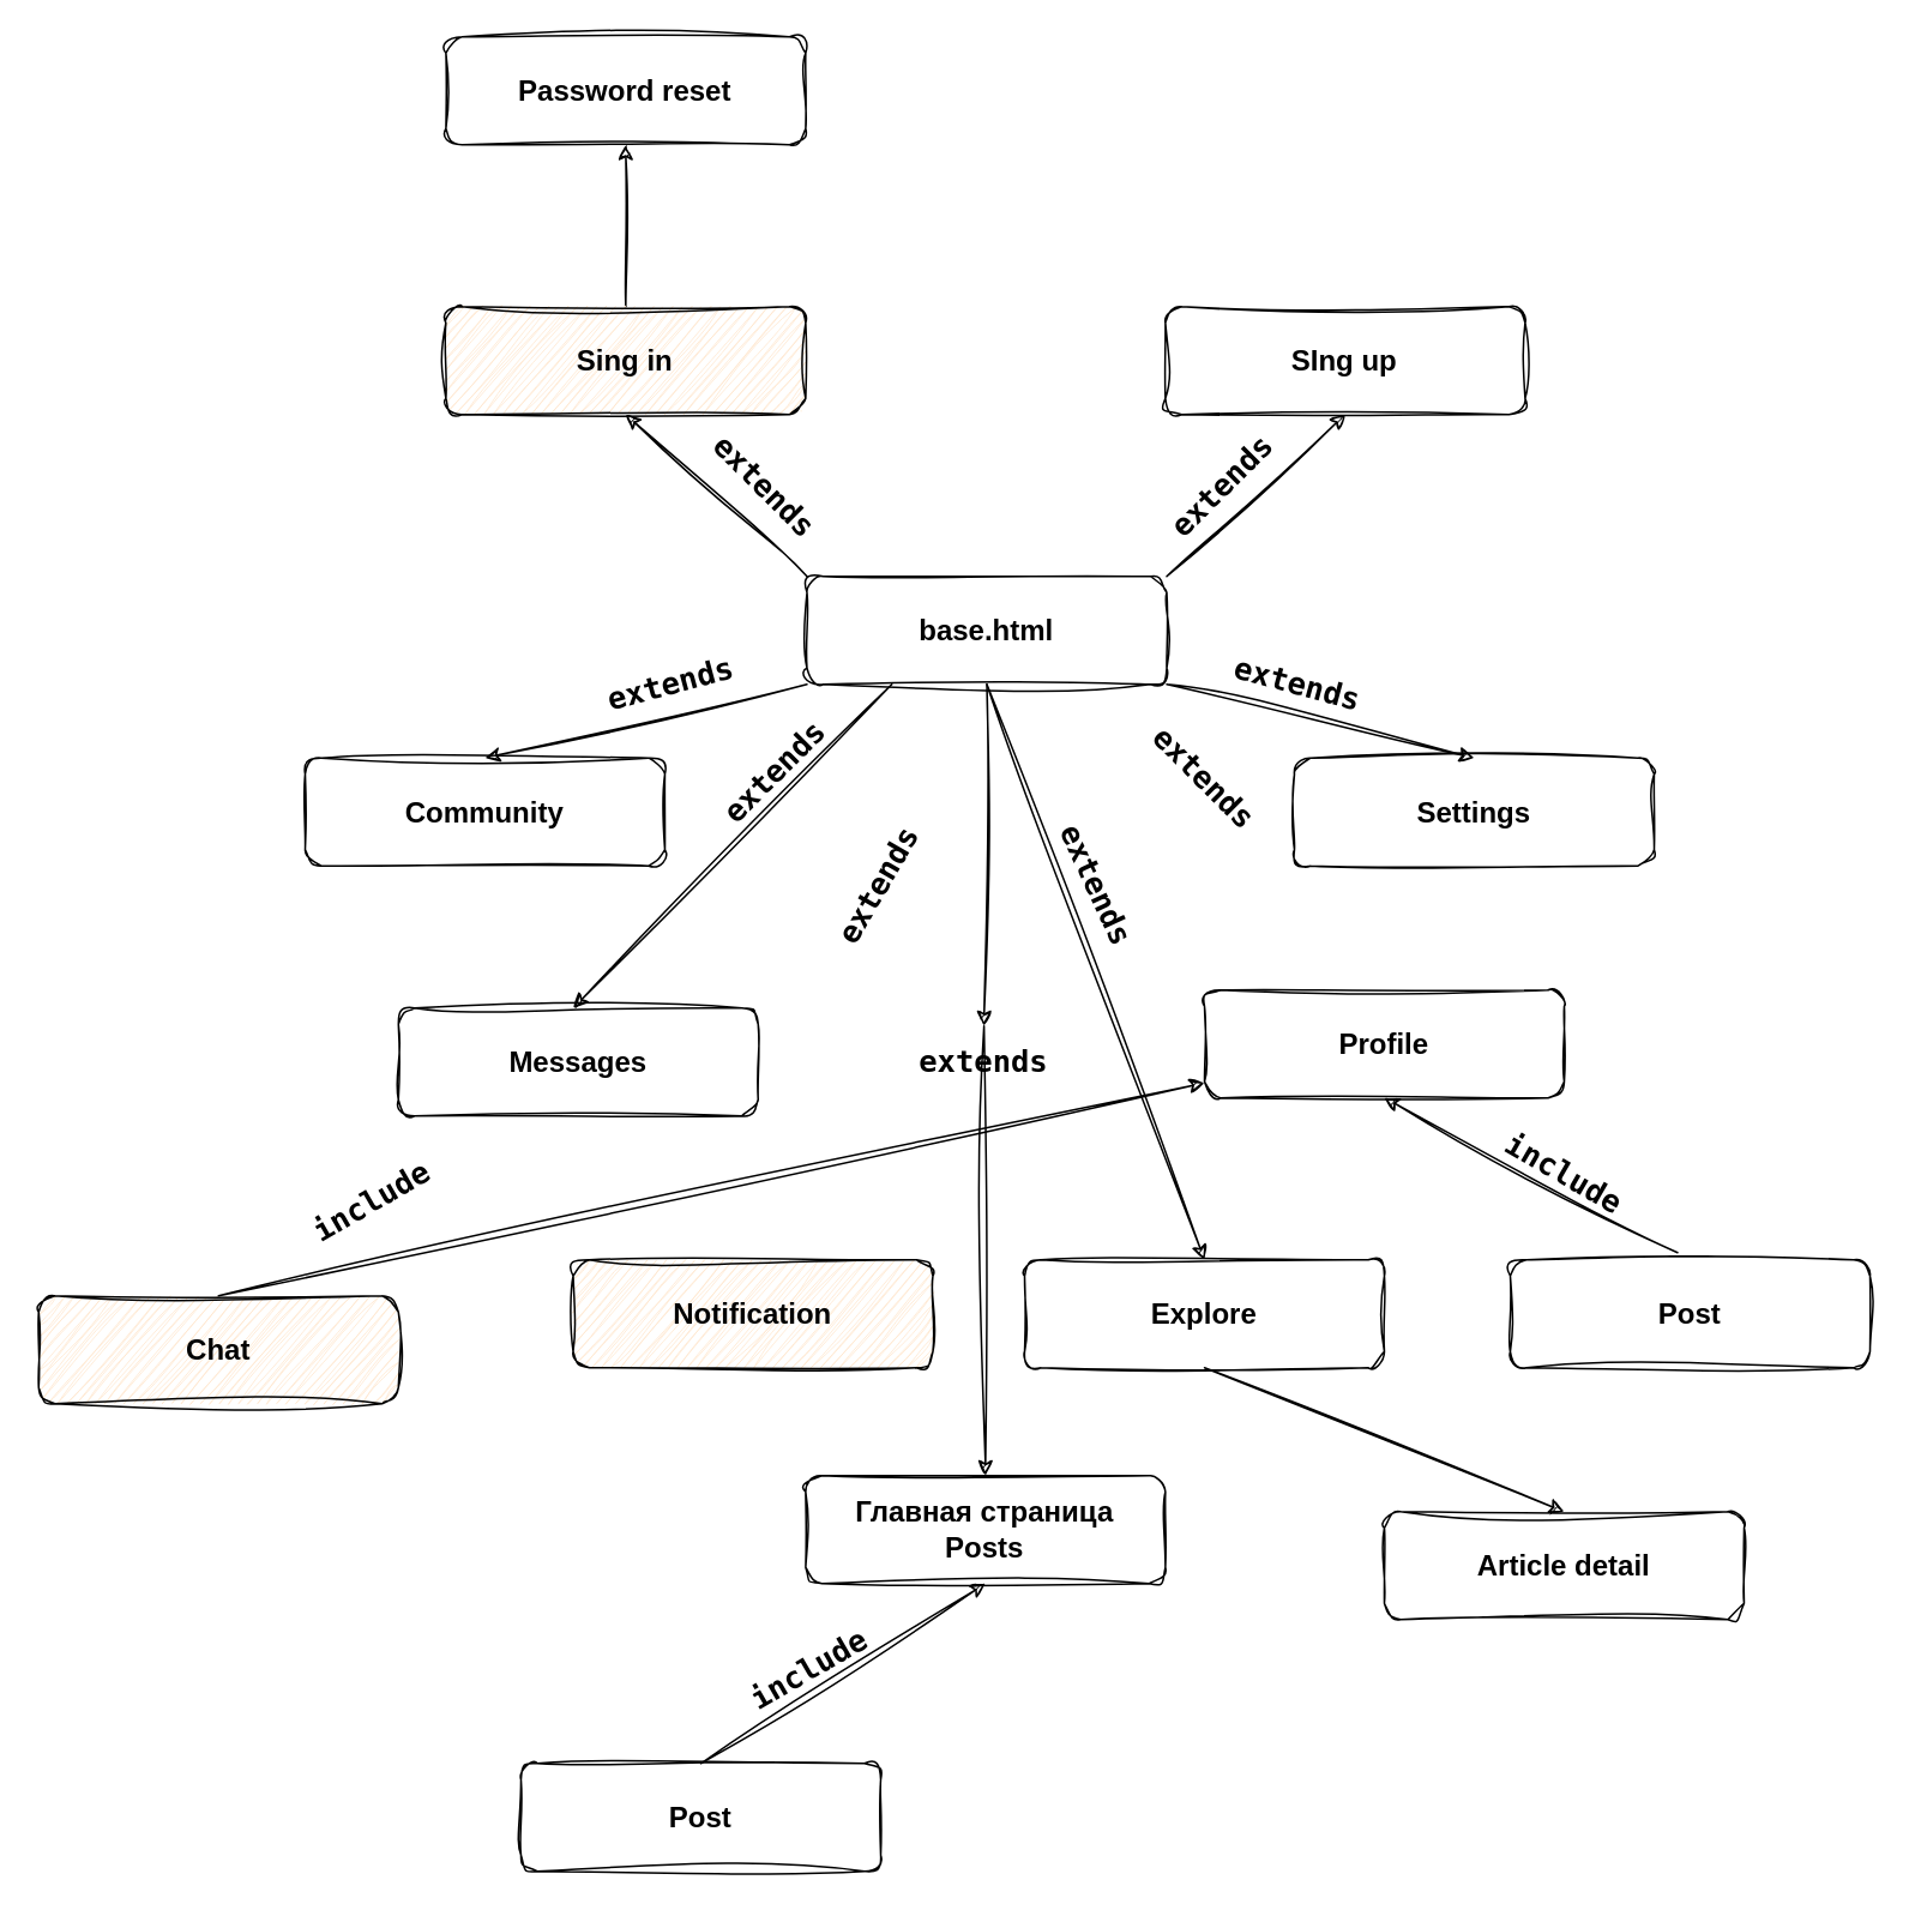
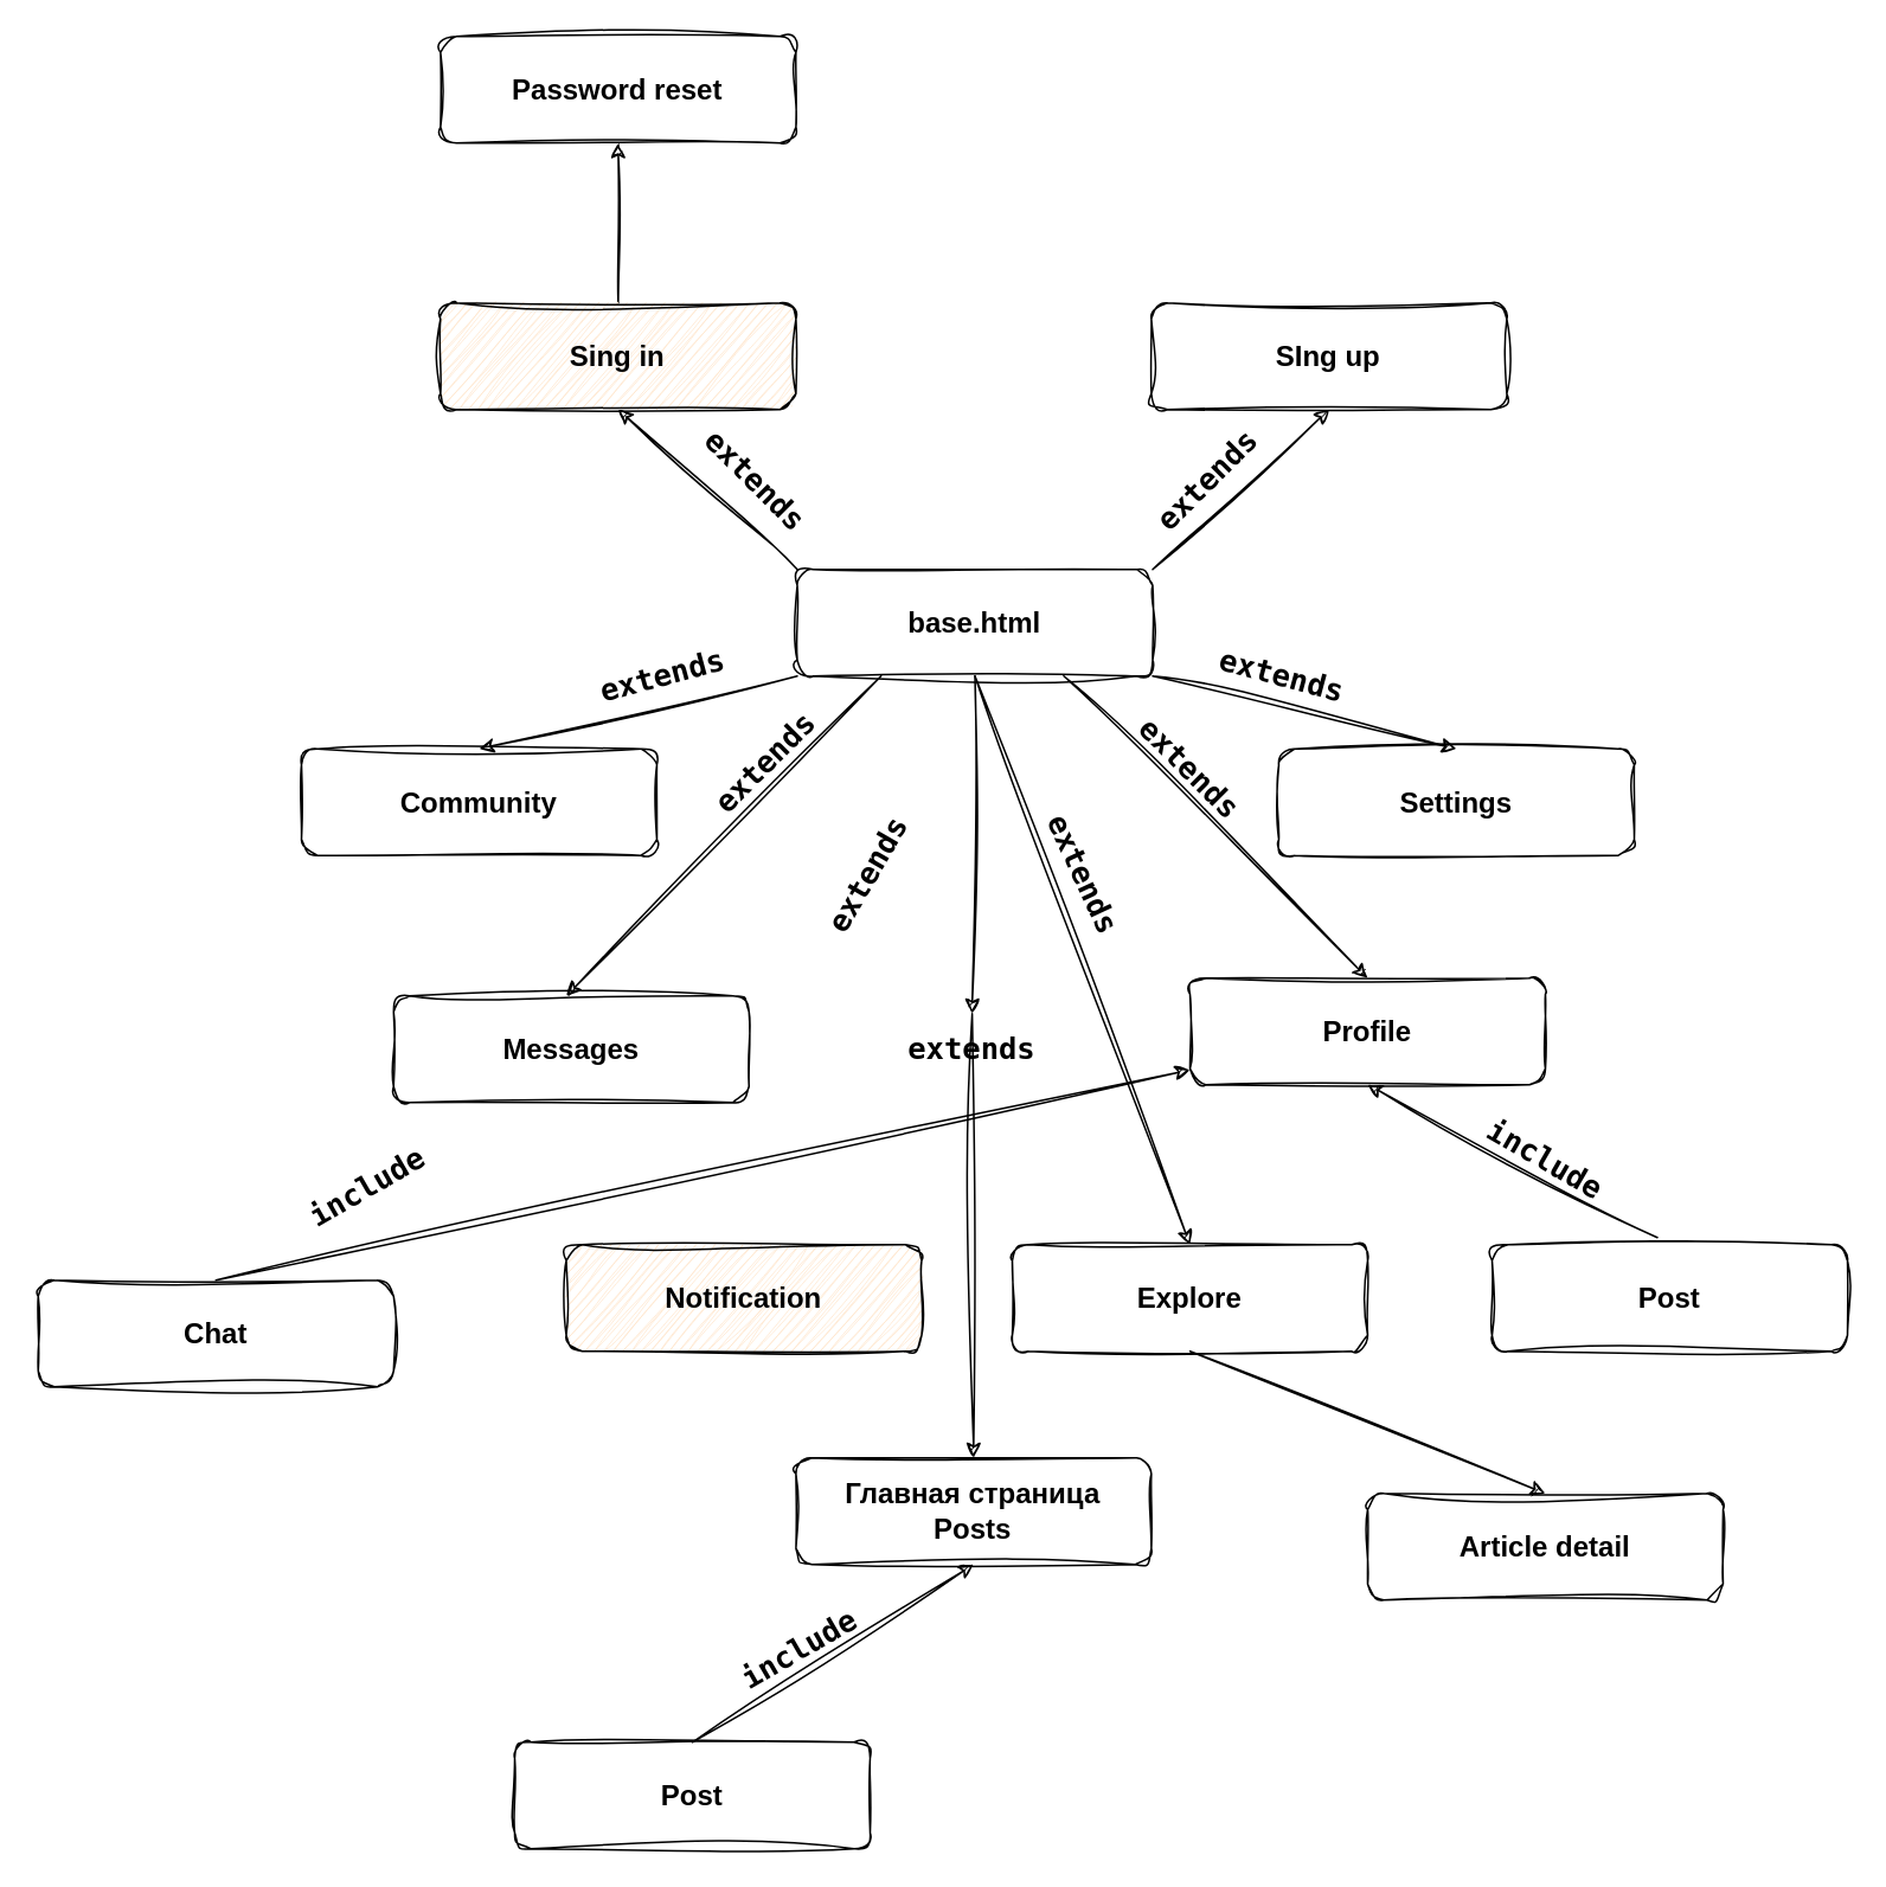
+ <mxCell id="20" value="" style="endArrow=classic;html=1;rounded=0;sketch=1;hachureGap=4;jiggle=2;curveFitting=1;fontFamily=Architects Daughter;fontSource=https%3A%2F%2Ffonts.googleapis.com%2Fcss%3Ffamily%3DArchitects%2BDaughter;fontSize=16;exitX=0.25;exitY=0;exitDx=0;exitDy=0;entryX=0.5;entryY=0;entryDx=0;entryDy=0;" edge="1" parent="1" source="2" target="16"><mxGeometry width="50" height="50" relative="1" as="geometry"><mxPoint x="589" y="600" as="sourcePoint" /><mxPoint x="579" y="530" as="targetPoint" /></mxGeometry></mxCell>
- <mxCell id="33" value="&lt;b&gt;Chat&lt;/b&gt;" style="rounded=1;whiteSpace=wrap;html=1;rotation=0;fontSize=16;sketch=1;curveFitting=1;jiggle=2;fillColor=#ffe6cc;" vertex="1" parent="1"><mxGeometry x="20.84" y="720" width="200" height="60" as="geometry" /></mxCell>
+ <mxCell id="33" value="&lt;b&gt;Chat&lt;/b&gt;" style="rounded=1;whiteSpace=wrap;html=1;rotation=0;fontSize=16;sketch=1;curveFitting=1;jiggle=2;" vertex="1" parent="1"><mxGeometry x="20.84" y="720" width="200" height="60" as="geometry" /></mxCell>
